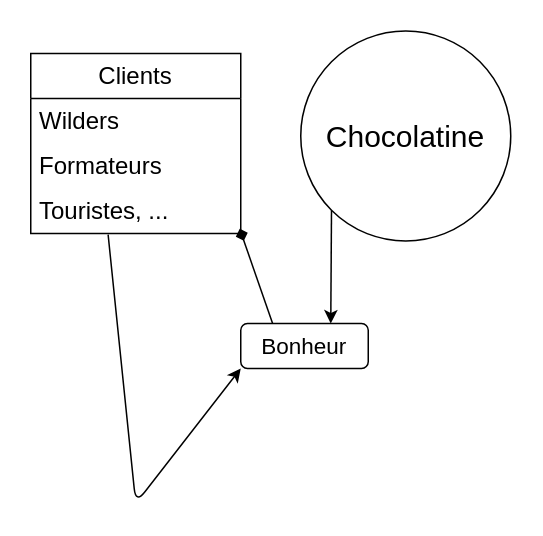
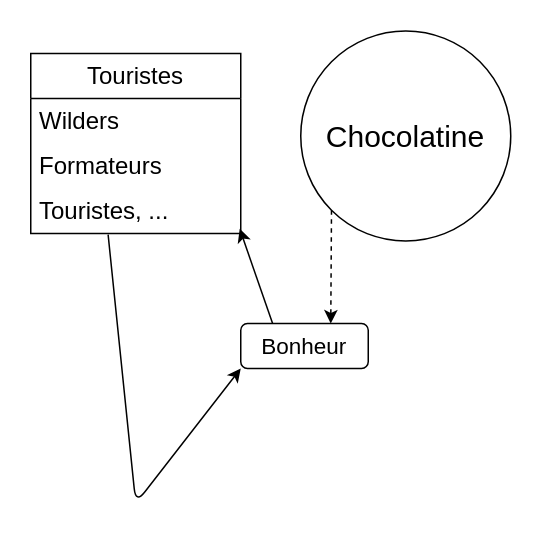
- <mxCell id="7" value="Clients" style="swimlane;fontStyle=0;childLayout=stackLayout;horizontal=1;startSize=30;horizontalStack=0;resizeParent=1;resizeParentMax=0;resizeLast=0;collapsible=1;marginBottom=0;whiteSpace=wrap;html=1;fontSize=16;" parent="1" vertex="1"><mxGeometry x="20" y="35" width="140" height="120" as="geometry" /></mxCell>
+ <mxCell id="7" value="Touristes" style="swimlane;fontStyle=0;childLayout=stackLayout;horizontal=1;startSize=30;horizontalStack=0;resizeParent=1;resizeParentMax=0;resizeLast=0;collapsible=1;marginBottom=0;whiteSpace=wrap;html=1;fontSize=16;" parent="1" vertex="1"><mxGeometry x="20" y="35" width="140" height="120" as="geometry" /></mxCell>
- <mxCell id="4" style="edgeStyle=none;html=1;exitX=0.25;exitY=0;exitDx=0;exitDy=0;fontSize=16;entryX=0.995;entryY=0.895;entryDx=0;entryDy=0;entryPerimeter=0;endArrow=diamond;" parent="1" source="5" target="10" edge="1"><mxGeometry relative="1" as="geometry"><mxPoint x="160" y="165" as="targetPoint" /></mxGeometry></mxCell>
+ <mxCell id="4" style="edgeStyle=none;html=1;exitX=0.25;exitY=0;exitDx=0;exitDy=0;fontSize=16;entryX=0.995;entryY=0.895;entryDx=0;entryDy=0;entryPerimeter=0;" parent="1" source="5" target="10" edge="1"><mxGeometry relative="1" as="geometry"><mxPoint x="160" y="165" as="targetPoint" /></mxGeometry></mxCell>
- <mxCell id="2" style="edgeStyle=none;html=1;exitX=0;exitY=1;exitDx=0;exitDy=0;entryX=0.706;entryY=0;entryDx=0;entryDy=0;fontSize=16;entryPerimeter=0;" parent="1" source="3" target="5" edge="1"><mxGeometry relative="1" as="geometry" /></mxCell>
+ <mxCell id="2" style="edgeStyle=none;html=1;exitX=0;exitY=1;exitDx=0;exitDy=0;entryX=0.706;entryY=0;entryDx=0;entryDy=0;fontSize=16;entryPerimeter=0;dashed=1;" parent="1" source="3" target="5" edge="1"><mxGeometry relative="1" as="geometry" /></mxCell>
